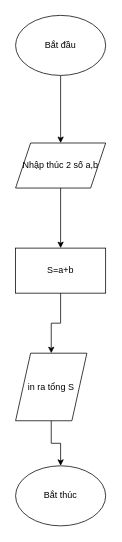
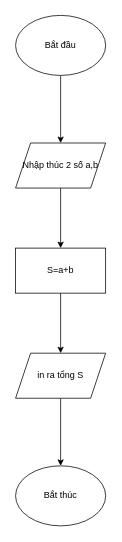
- <mxCell id="10" value="in ra tổng S" style="shape=parallelogram;perimeter=parallelogramPerimeter;whiteSpace=wrap;html=1;fixedSize=1;" vertex="1" parent="1"><mxGeometry x="20" y="470" width="95" height="90" as="geometry" /></mxCell>
+ <mxCell id="10" value="in ra tổng S" style="shape=parallelogram;perimeter=parallelogramPerimeter;whiteSpace=wrap;html=1;fixedSize=1;" vertex="1" parent="1"><mxGeometry x="20" y="470" width="120" height="60" as="geometry" /></mxCell>
